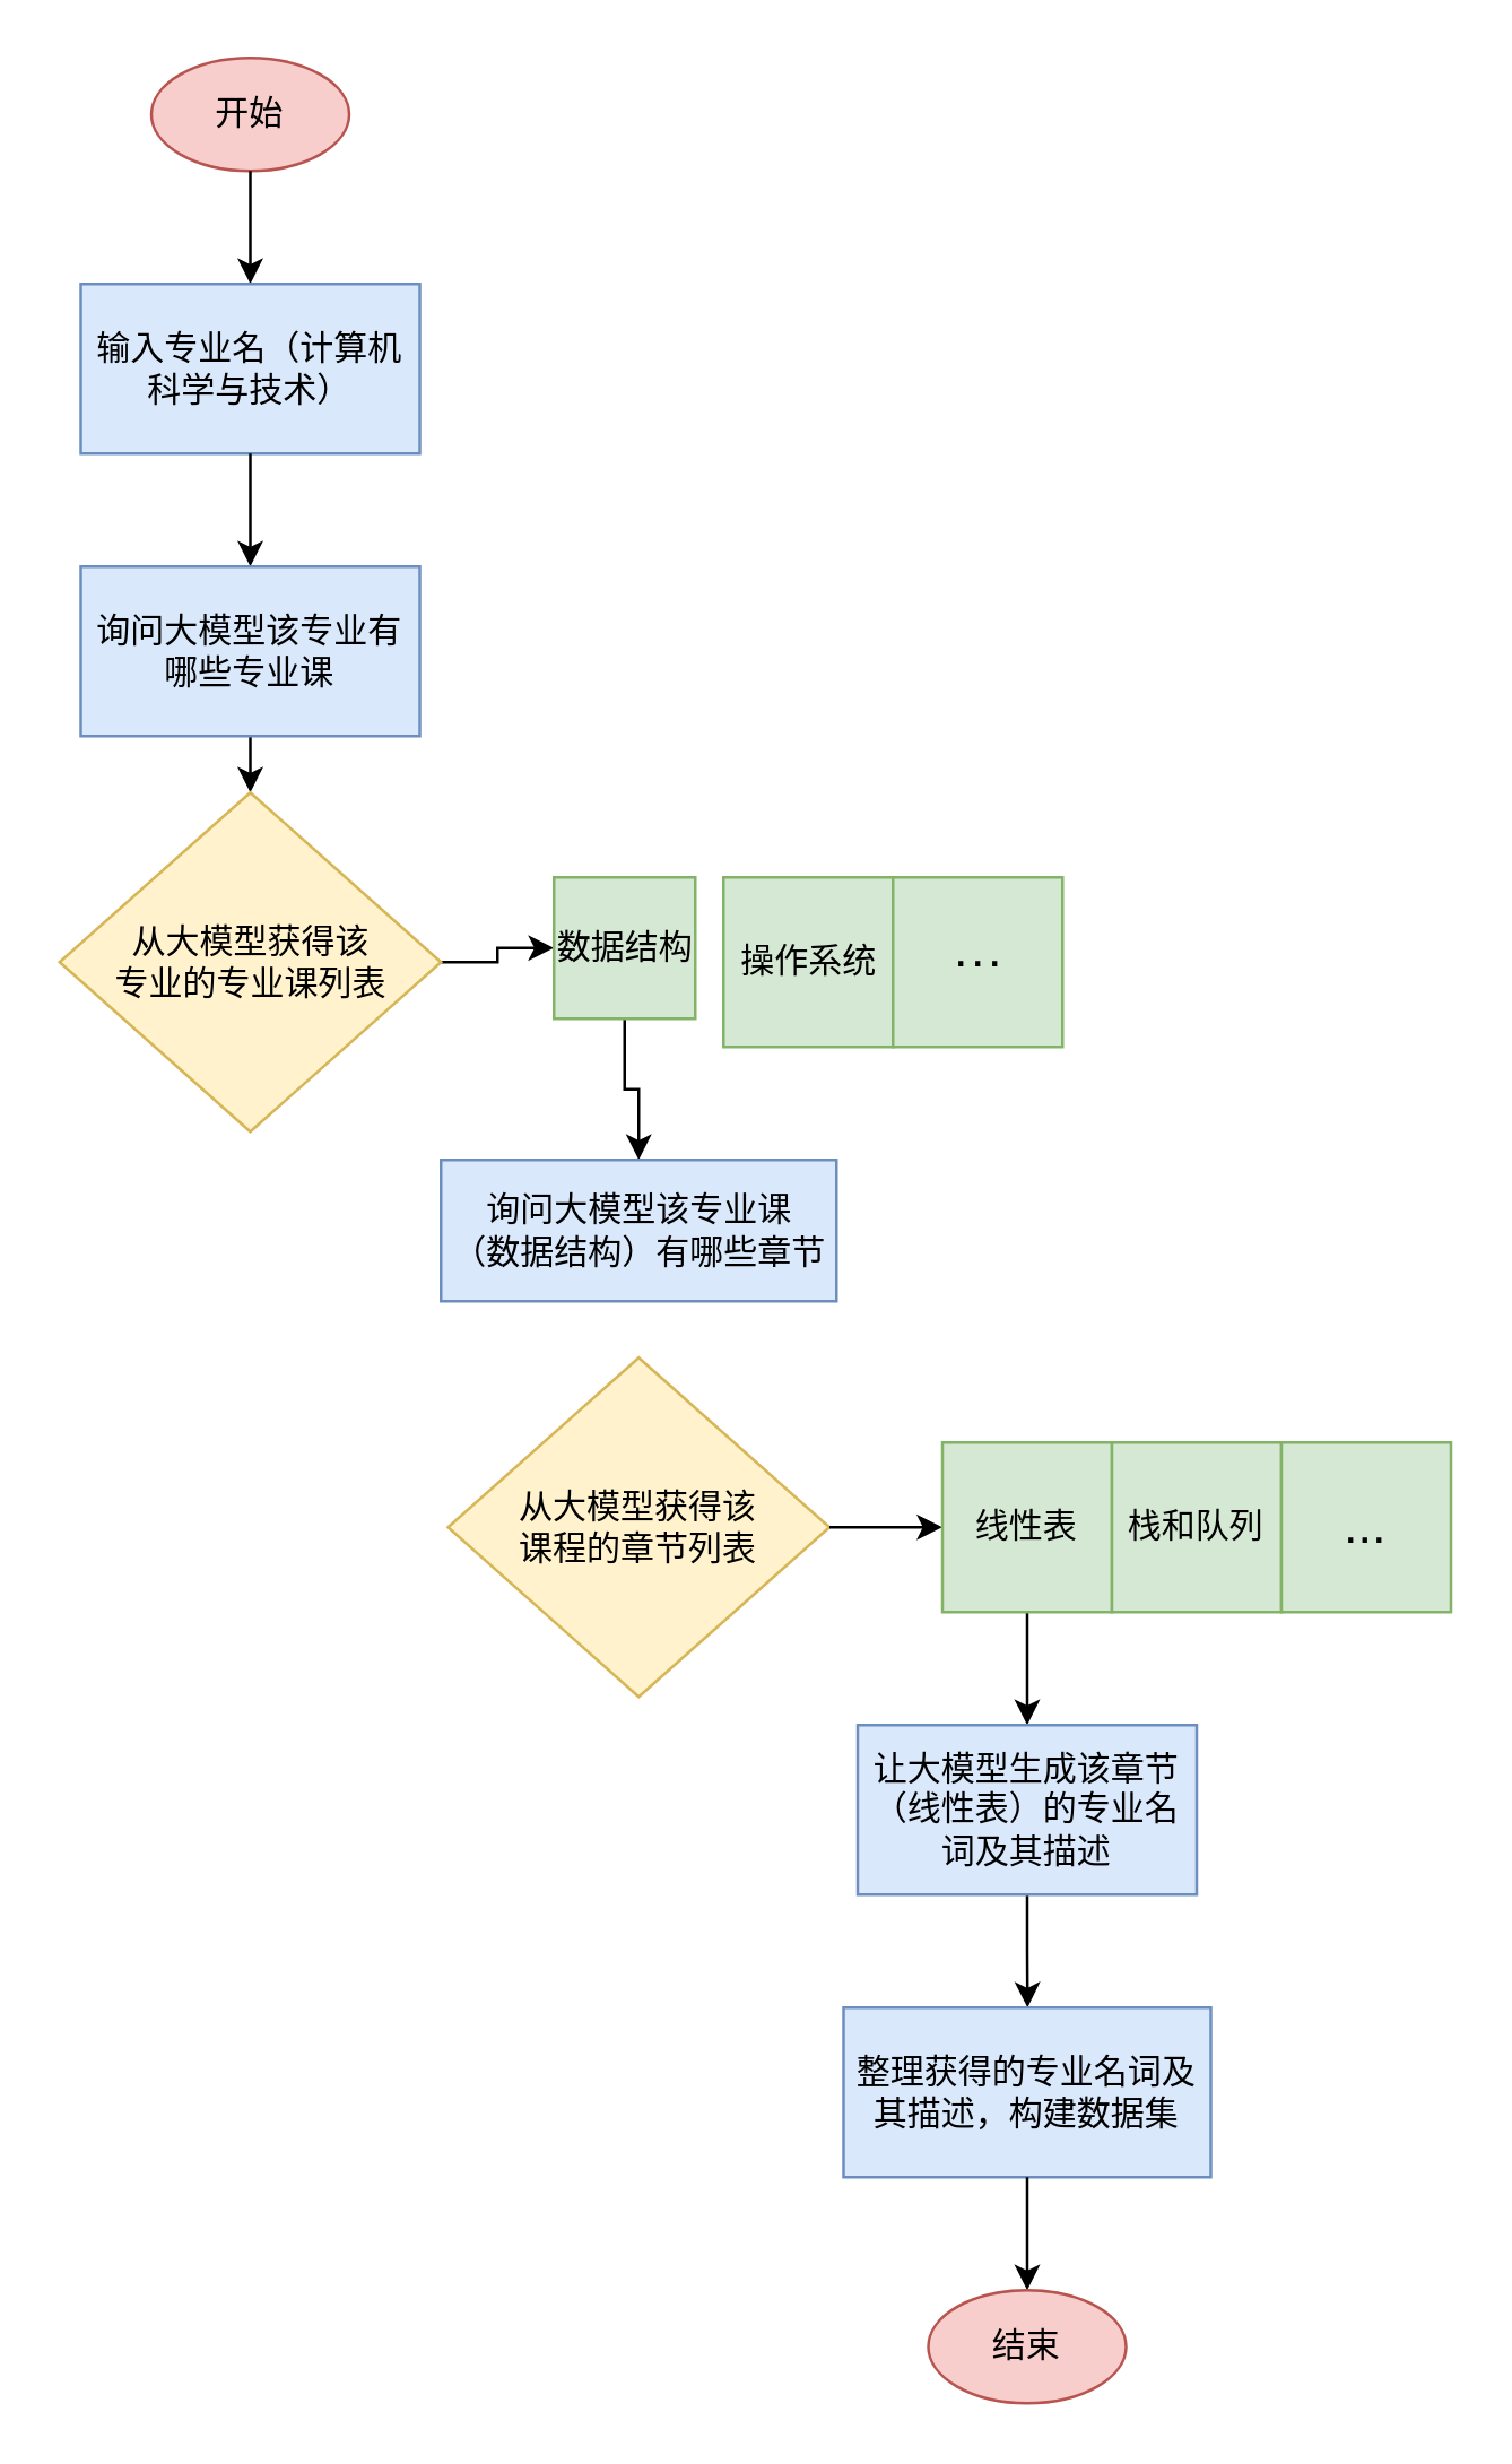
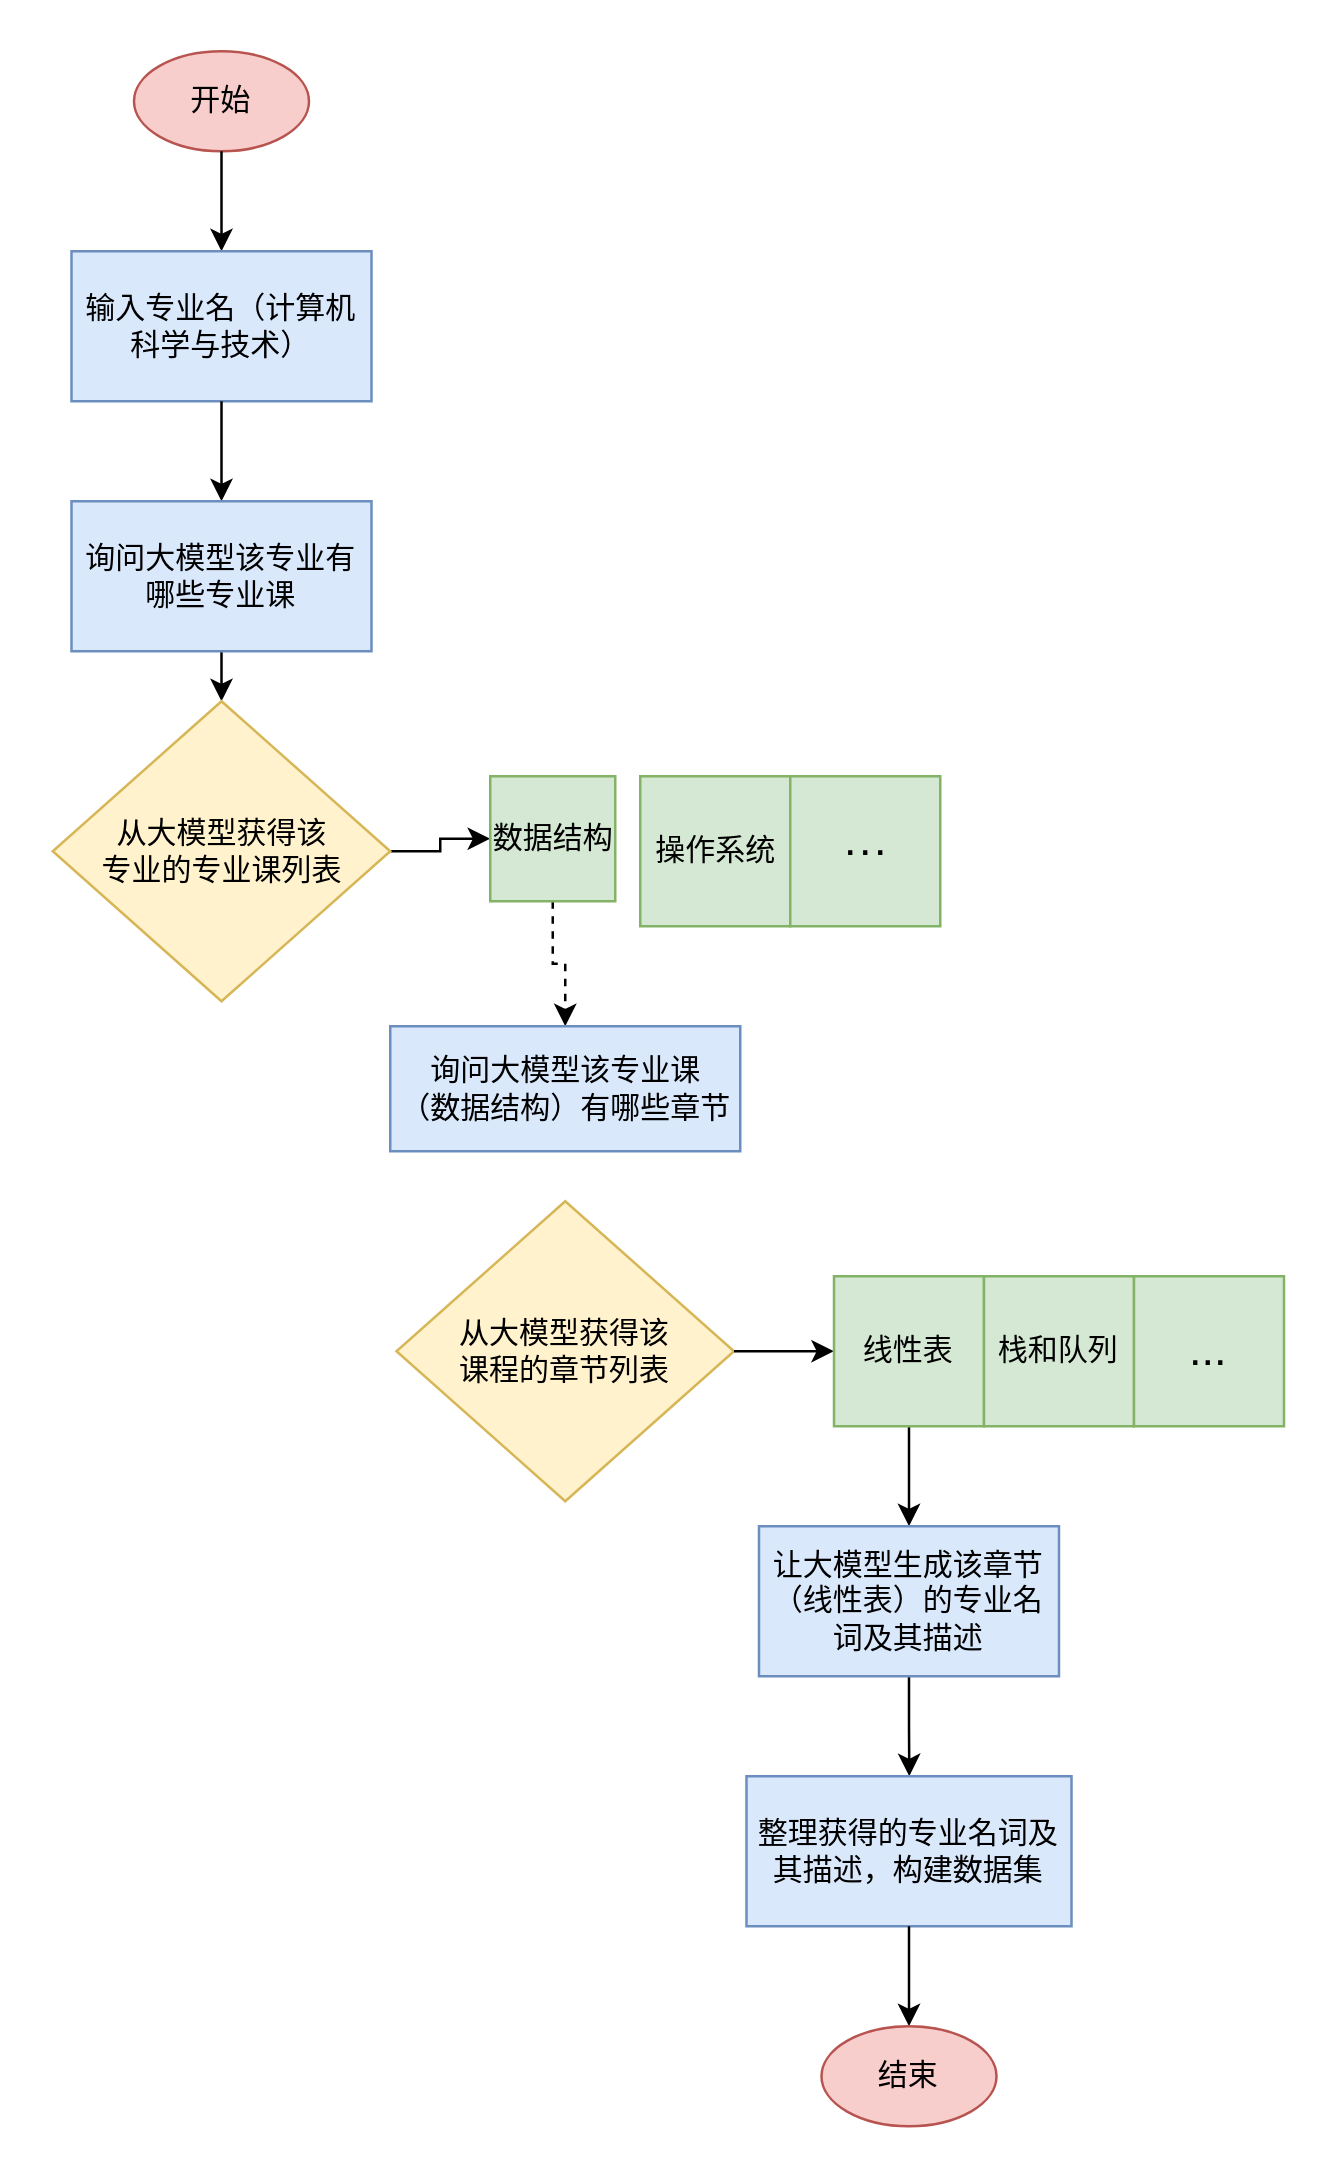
- <mxCell id="10" style="edgeStyle=orthogonalEdgeStyle;rounded=0;orthogonalLoop=1;jettySize=auto;html=1;exitX=0.5;exitY=1;exitDx=0;exitDy=0;entryX=0.5;entryY=0;entryDx=0;entryDy=0;" edge="1" parent="1" source="11" target="14"><mxGeometry relative="1" as="geometry" /></mxCell>
+ <mxCell id="10" style="edgeStyle=orthogonalEdgeStyle;rounded=0;orthogonalLoop=1;jettySize=auto;html=1;exitX=0.5;exitY=1;exitDx=0;exitDy=0;entryX=0.5;entryY=0;entryDx=0;entryDy=0;dashed=1;" edge="1" parent="1" source="11" target="14"><mxGeometry relative="1" as="geometry" /></mxCell>
